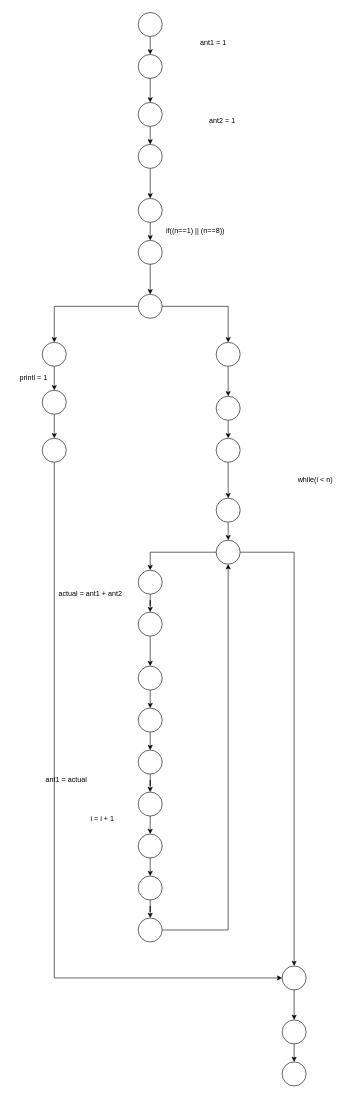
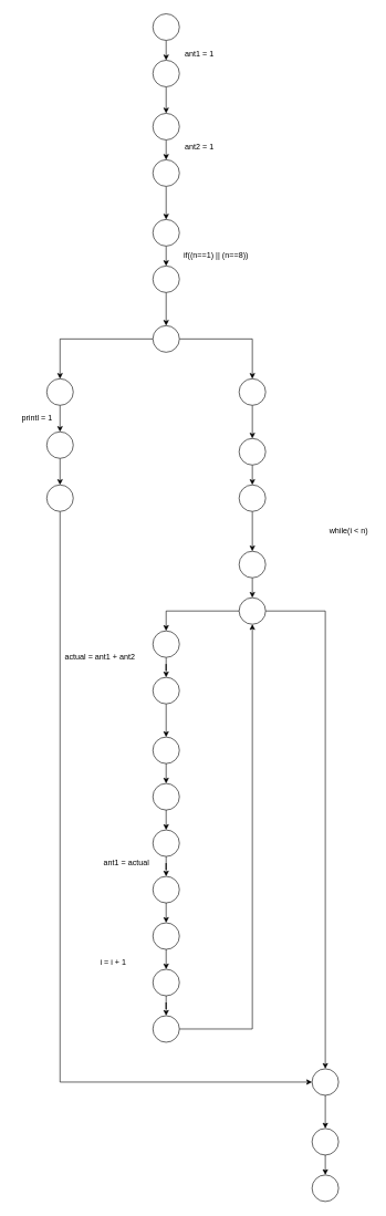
- <mxCell id="21" value="ant1 = 1" style="text;html=1;align=center;verticalAlign=middle;resizable=0;points=[];autosize=1;strokeColor=none;" vertex="1" parent="1"><mxGeometry x="325" y="60" width="60" height="20" as="geometry" /></mxCell>
+ <mxCell id="21" value="ant1 = 1" style="text;html=1;align=center;verticalAlign=middle;resizable=0;points=[];autosize=1;strokeColor=none;" vertex="1" parent="1"><mxGeometry x="270" y="70" width="60" height="20" as="geometry" /></mxCell>
- <mxCell id="22" value="ant2 = 1" style="text;html=1;align=center;verticalAlign=middle;resizable=0;points=[];autosize=1;strokeColor=none;" vertex="1" parent="1"><mxGeometry x="340" y="190" width="60" height="20" as="geometry" /></mxCell>
+ <mxCell id="22" value="ant2 = 1" style="text;html=1;align=center;verticalAlign=middle;resizable=0;points=[];autosize=1;strokeColor=none;" vertex="1" parent="1"><mxGeometry x="270" y="210" width="60" height="20" as="geometry" /></mxCell>
- <mxCell id="56" value="ant1 = actual" style="text;html=1;align=center;verticalAlign=middle;resizable=0;points=[];autosize=1;strokeColor=none;" vertex="1" parent="1"><mxGeometry x="70" y="1290" width="80" height="20" as="geometry" /></mxCell>
+ <mxCell id="56" value="ant1 = actual" style="text;html=1;align=center;verticalAlign=middle;resizable=0;points=[];autosize=1;strokeColor=none;" vertex="1" parent="1"><mxGeometry x="150" y="1290" width="80" height="20" as="geometry" /></mxCell>
- <mxCell id="63" value="i = i + 1" style="text;html=1;align=center;verticalAlign=middle;resizable=0;points=[];autosize=1;strokeColor=none;" vertex="1" parent="1"><mxGeometry x="145" y="1355" width="50" height="20" as="geometry" /></mxCell>
+ <mxCell id="63" value="i = i + 1" style="text;html=1;align=center;verticalAlign=middle;resizable=0;points=[];autosize=1;strokeColor=none;" vertex="1" parent="1"><mxGeometry x="145" y="1440" width="50" height="20" as="geometry" /></mxCell>
